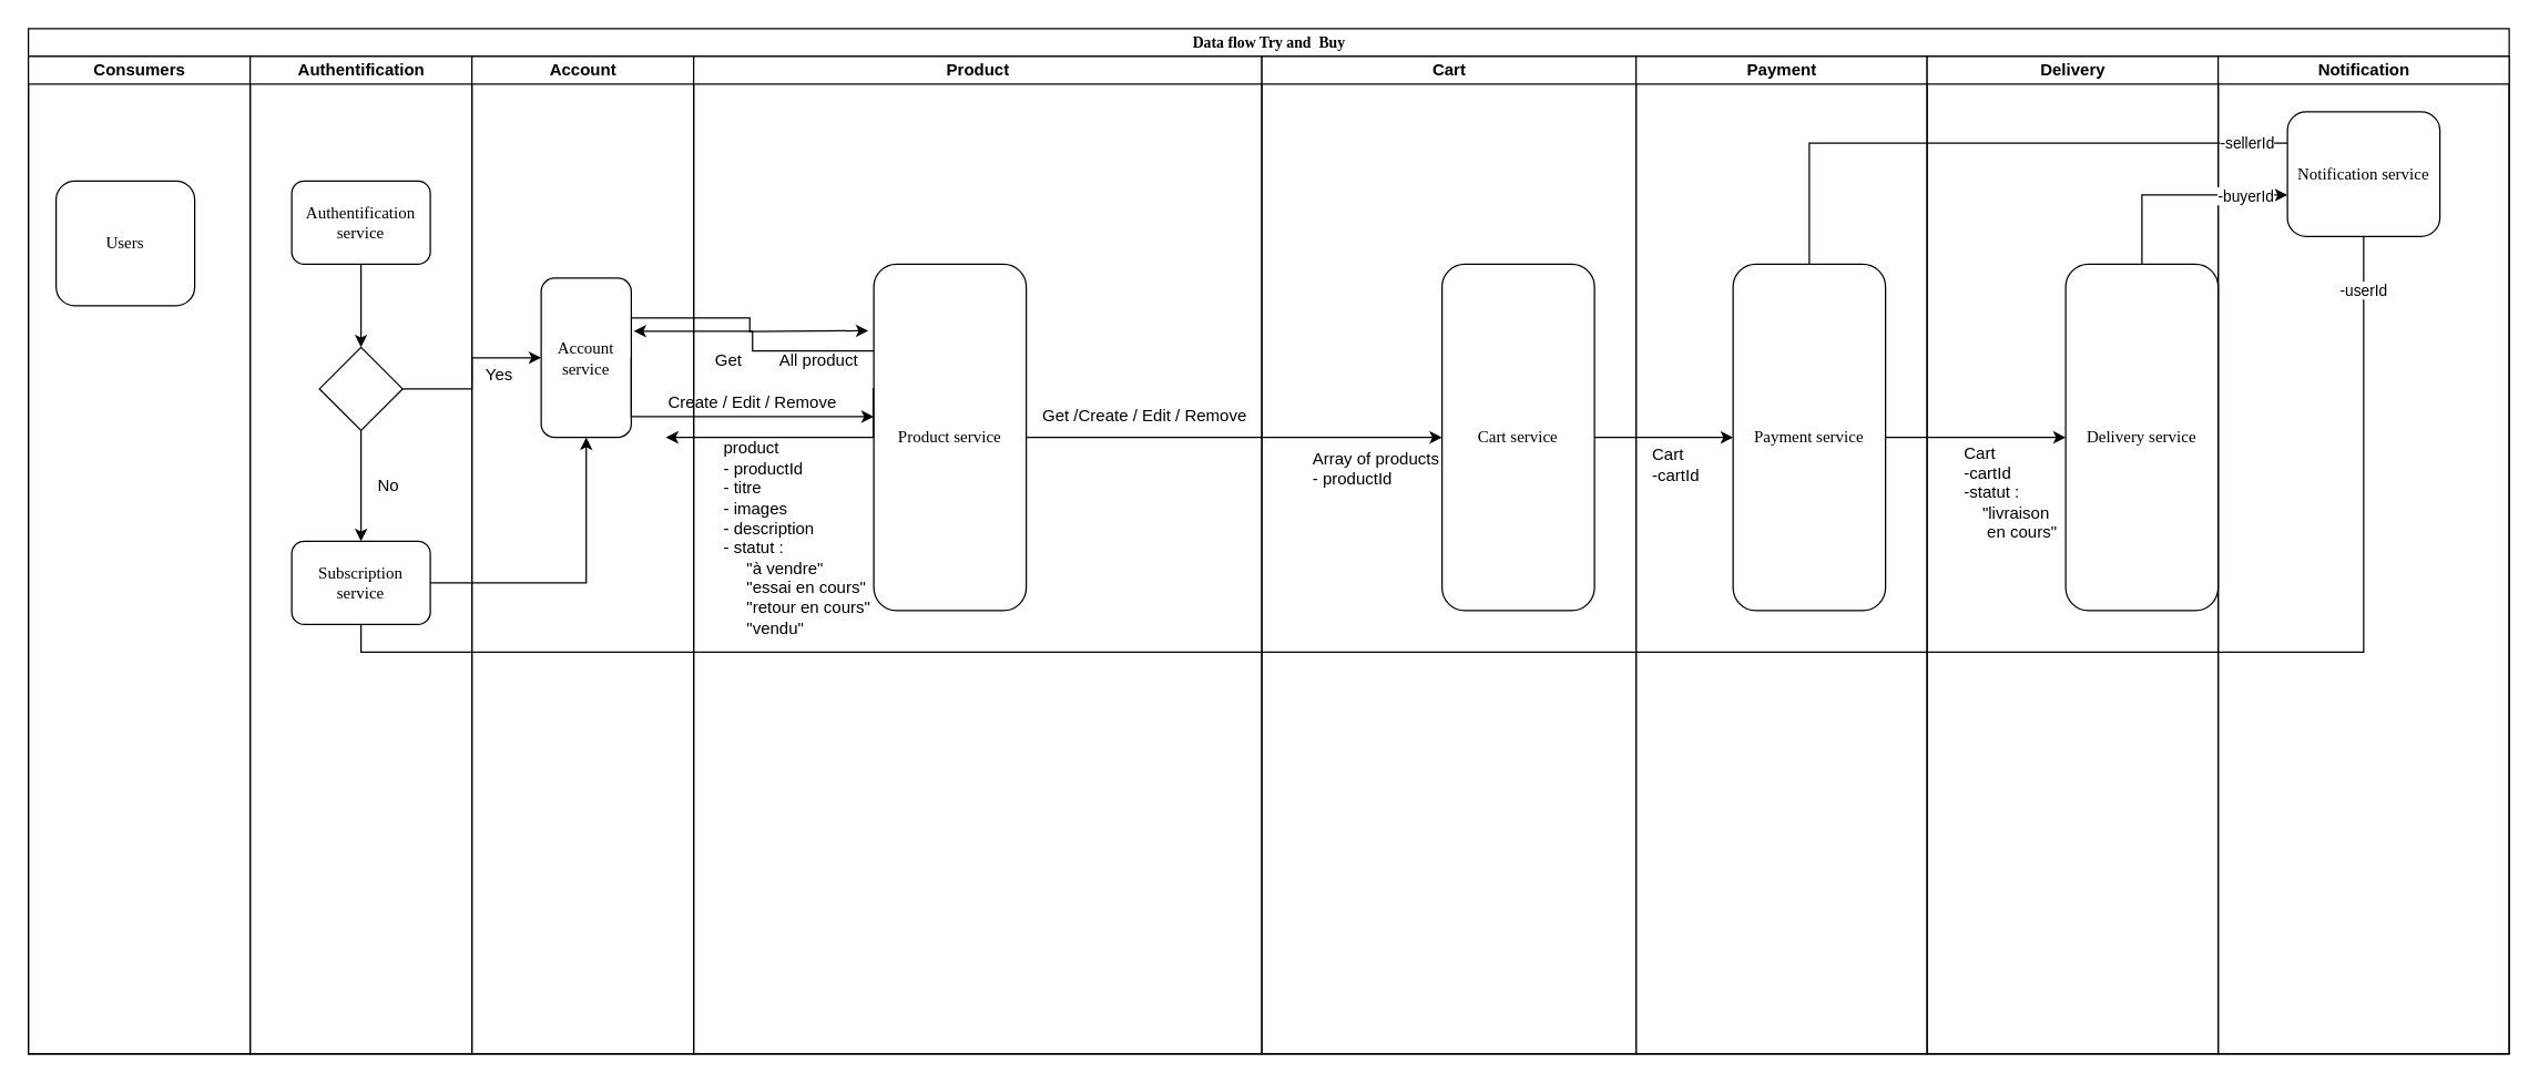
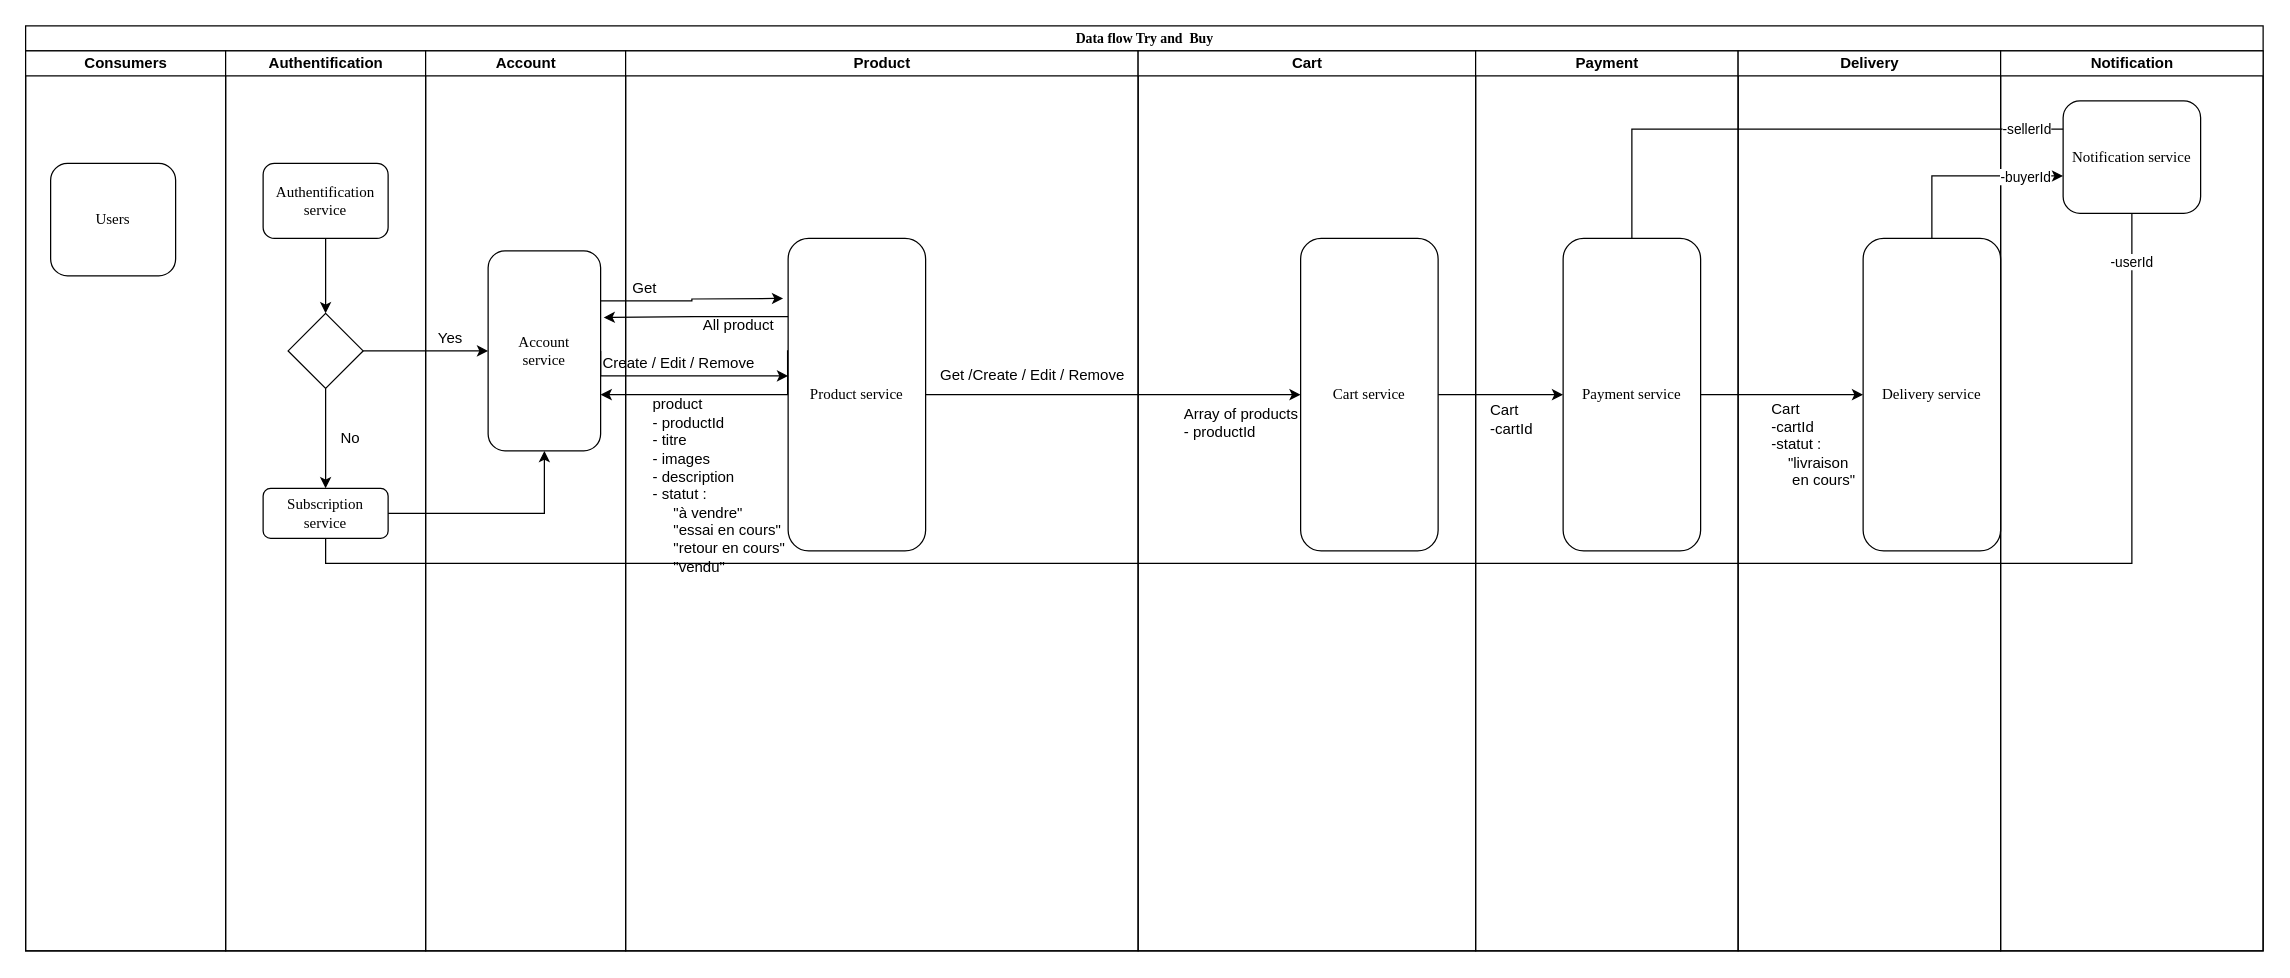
- <mxCell id="13" value="&lt;span style=&quot;font-size: 12px&quot;&gt;Account&lt;br&gt;service&lt;br&gt;&lt;/span&gt;" style="rounded=1;whiteSpace=wrap;html=1;shadow=0;labelBackgroundColor=none;strokeWidth=1;fontFamily=Verdana;fontSize=8;align=center;" parent="12" vertex="1"><mxGeometry x="50" y="160" width="65" height="115" as="geometry" /></mxCell>
+ <mxCell id="13" value="&lt;span style=&quot;font-size: 12px&quot;&gt;Account&lt;br&gt;service&lt;br&gt;&lt;/span&gt;" style="rounded=1;whiteSpace=wrap;html=1;shadow=0;labelBackgroundColor=none;strokeWidth=1;fontFamily=Verdana;fontSize=8;align=center;" parent="12" vertex="1"><mxGeometry x="50" y="160" width="90" height="160" as="geometry" /></mxCell>
- <mxCell id="17" value="Get" style="text;html=1;align=center;verticalAlign=middle;resizable=0;points=[];autosize=1;" parent="15" vertex="1"><mxGeometry x="10" y="210" width="30" height="20" as="geometry" /></mxCell>
+ <mxCell id="17" value="Get" style="text;html=1;align=center;verticalAlign=middle;resizable=0;points=[];autosize=1;" parent="15" vertex="1"><mxGeometry y="180" width="30" height="20" as="geometry" /></mxCell>
- <mxCell id="9" value="&lt;font style=&quot;font-size: 12px&quot;&gt;Subscription&lt;br&gt;service&lt;/font&gt;" style="rounded=1;whiteSpace=wrap;html=1;shadow=0;labelBackgroundColor=none;strokeWidth=1;fontFamily=Verdana;fontSize=8;align=center;" parent="5" vertex="1"><mxGeometry x="30" y="350" width="100" height="60" as="geometry" /></mxCell>
+ <mxCell id="9" value="&lt;font style=&quot;font-size: 12px&quot;&gt;Subscription&lt;br&gt;service&lt;/font&gt;" style="rounded=1;whiteSpace=wrap;html=1;shadow=0;labelBackgroundColor=none;strokeWidth=1;fontFamily=Verdana;fontSize=8;align=center;" parent="5" vertex="1"><mxGeometry x="30" y="350" width="100" height="40" as="geometry" /></mxCell>
